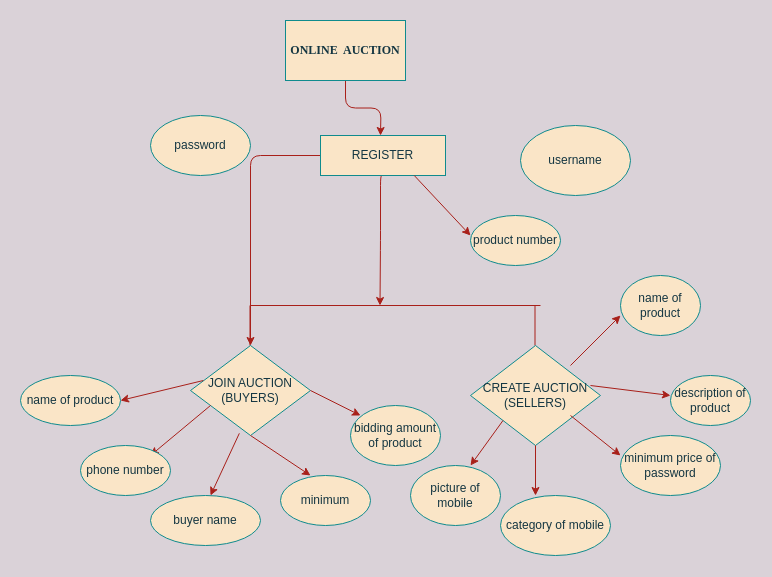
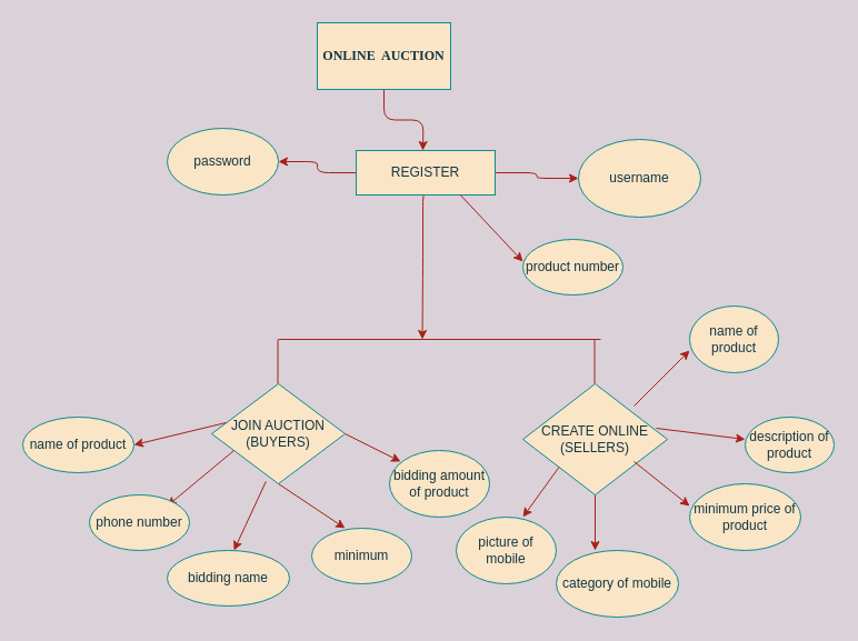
+ <mxCell id="9" value="" style="edgeStyle=orthogonalEdgeStyle;curved=0;rounded=1;sketch=0;orthogonalLoop=1;jettySize=auto;html=1;fontColor=#143642;strokeColor=#A8201A;fillColor=#FAE5C7;" edge="1" parent="1" source="11" target="12"><mxGeometry relative="1" as="geometry" /></mxCell>
- <mxCell id="10" value="" style="edgeStyle=orthogonalEdgeStyle;curved=0;rounded=1;sketch=0;orthogonalLoop=1;jettySize=auto;html=1;fontColor=#143642;strokeColor=#A8201A;fillColor=#FAE5C7;" edge="1" parent="1" source="11" target="8"><mxGeometry relative="1" as="geometry" /></mxCell>
+ <mxCell id="10" value="" style="edgeStyle=orthogonalEdgeStyle;curved=0;rounded=1;sketch=0;orthogonalLoop=1;jettySize=auto;html=1;fontColor=#143642;strokeColor=#A8201A;fillColor=#FAE5C7;" edge="1" parent="1" source="11" target="13"><mxGeometry relative="1" as="geometry" /></mxCell>
- <mxCell id="16" value="CREATE AUCTION&lt;br&gt;(SELLERS)" style="rhombus;whiteSpace=wrap;html=1;rounded=0;sketch=0;fontColor=#143642;strokeColor=#0F8B8D;fillColor=#FAE5C7;" vertex="1" parent="1"><mxGeometry x="470" y="345" width="130" height="100" as="geometry" /></mxCell>
+ <mxCell id="16" value="CREATE ONLINE&lt;br&gt;(SELLERS)" style="rhombus;whiteSpace=wrap;html=1;rounded=0;sketch=0;fontColor=#143642;strokeColor=#0F8B8D;fillColor=#FAE5C7;" vertex="1" parent="1"><mxGeometry x="470" y="345" width="130" height="100" as="geometry" /></mxCell>
- <mxCell id="32" value="minimum price of password" style="ellipse;whiteSpace=wrap;html=1;rounded=0;sketch=0;fontColor=#143642;strokeColor=#0F8B8D;fillColor=#FAE5C7;" vertex="1" parent="1"><mxGeometry x="620" y="435" width="100" height="60" as="geometry" /></mxCell>
+ <mxCell id="32" value="minimum price of product" style="ellipse;whiteSpace=wrap;html=1;rounded=0;sketch=0;fontColor=#143642;strokeColor=#0F8B8D;fillColor=#FAE5C7;" vertex="1" parent="1"><mxGeometry x="620" y="435" width="100" height="60" as="geometry" /></mxCell>
- <mxCell id="22" value="buyer name" style="ellipse;whiteSpace=wrap;html=1;rounded=0;sketch=0;fontColor=#143642;strokeColor=#0F8B8D;fillColor=#FAE5C7;" vertex="1" parent="1"><mxGeometry x="150" y="495" width="110" height="50" as="geometry" /></mxCell>
+ <mxCell id="22" value="bidding name" style="ellipse;whiteSpace=wrap;html=1;rounded=0;sketch=0;fontColor=#143642;strokeColor=#0F8B8D;fillColor=#FAE5C7;" vertex="1" parent="1"><mxGeometry x="150" y="495" width="110" height="50" as="geometry" /></mxCell>
